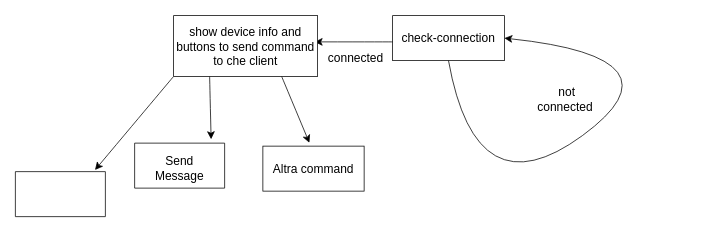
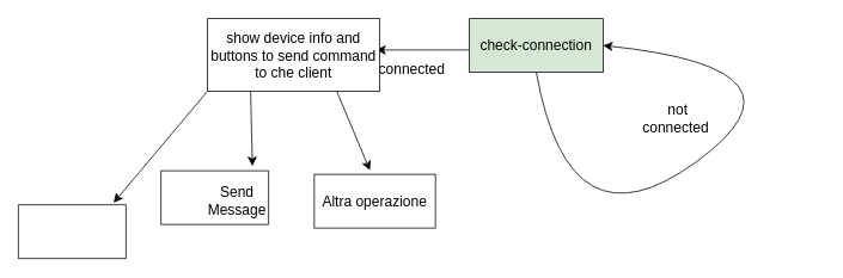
- <mxCell id="2" value="check-connection" style="rounded=0;whiteSpace=wrap;html=1;fontSize=16;" vertex="1" parent="1"><mxGeometry x="523" y="20" width="149" height="60" as="geometry" /></mxCell>
+ <mxCell id="2" value="check-connection" style="rounded=0;whiteSpace=wrap;html=1;fontSize=16;fillColor=#d5e8d4;" vertex="1" parent="1"><mxGeometry x="523" y="20" width="149" height="60" as="geometry" /></mxCell>
- <mxCell id="5" value="connected" style="text;html=1;strokeColor=none;fillColor=none;align=center;verticalAlign=middle;whiteSpace=wrap;rounded=0;fontSize=16;" vertex="1" parent="1"><mxGeometry x="444" y="61" width="60" height="30" as="geometry" /></mxCell>
+ <mxCell id="5" value="connected" style="text;html=1;strokeColor=none;fillColor=none;align=center;verticalAlign=middle;whiteSpace=wrap;rounded=0;fontSize=16;" vertex="1" parent="1"><mxGeometry x="429" y="61" width="60" height="30" as="geometry" /></mxCell>
- <mxCell id="14" value="Send Message&lt;br&gt;" style="text;html=1;strokeColor=none;fillColor=none;align=center;verticalAlign=middle;whiteSpace=wrap;rounded=0;fontSize=16;" vertex="1" parent="1"><mxGeometry x="209" y="209" width="60" height="30" as="geometry" /></mxCell>
+ <mxCell id="14" value="Send Message&lt;br&gt;" style="text;html=1;strokeColor=none;fillColor=none;align=center;verticalAlign=middle;whiteSpace=wrap;rounded=0;fontSize=16;" vertex="1" parent="1"><mxGeometry x="234" y="209" width="60" height="30" as="geometry" /></mxCell>
- <mxCell id="13" value="Altra command" style="rounded=0;whiteSpace=wrap;html=1;fontSize=16;" vertex="1" parent="1"><mxGeometry x="350" y="194" width="135" height="60" as="geometry" /></mxCell>
+ <mxCell id="13" value="Altra operazione" style="rounded=0;whiteSpace=wrap;html=1;fontSize=16;" vertex="1" parent="1"><mxGeometry x="350" y="194" width="135" height="60" as="geometry" /></mxCell>
